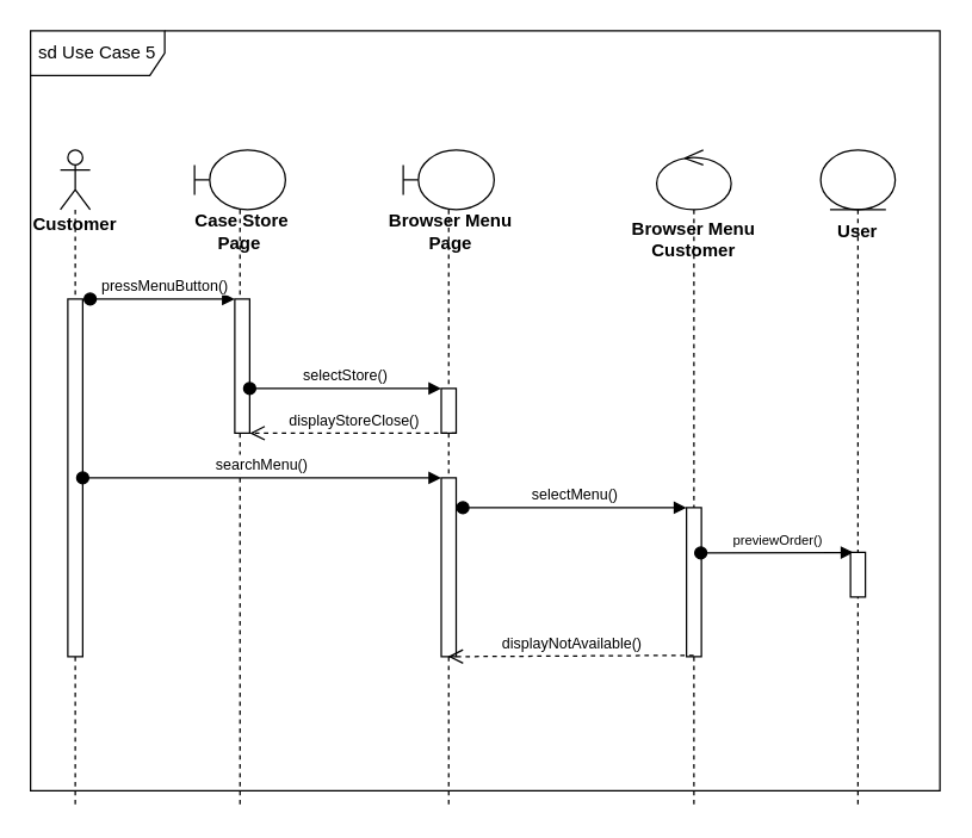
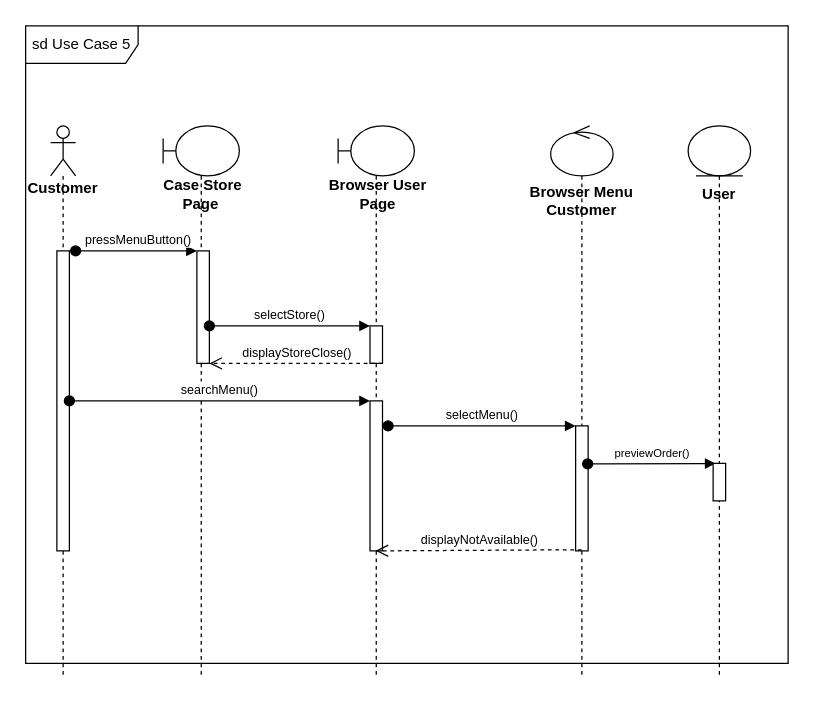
- <mxCell id="9" value="&lt;b&gt;Browser Menu Page&lt;/b&gt;" style="text;html=1;strokeColor=none;fillColor=none;align=center;verticalAlign=middle;whiteSpace=wrap;rounded=0;" parent="8" vertex="1"><mxGeometry x="-11" y="40" width="86" height="30" as="geometry" /></mxCell>
+ <mxCell id="9" value="&lt;b&gt;Browser User Page&lt;/b&gt;" style="text;html=1;strokeColor=none;fillColor=none;align=center;verticalAlign=middle;whiteSpace=wrap;rounded=0;" parent="8" vertex="1"><mxGeometry x="-11" y="40" width="86" height="30" as="geometry" /></mxCell>
